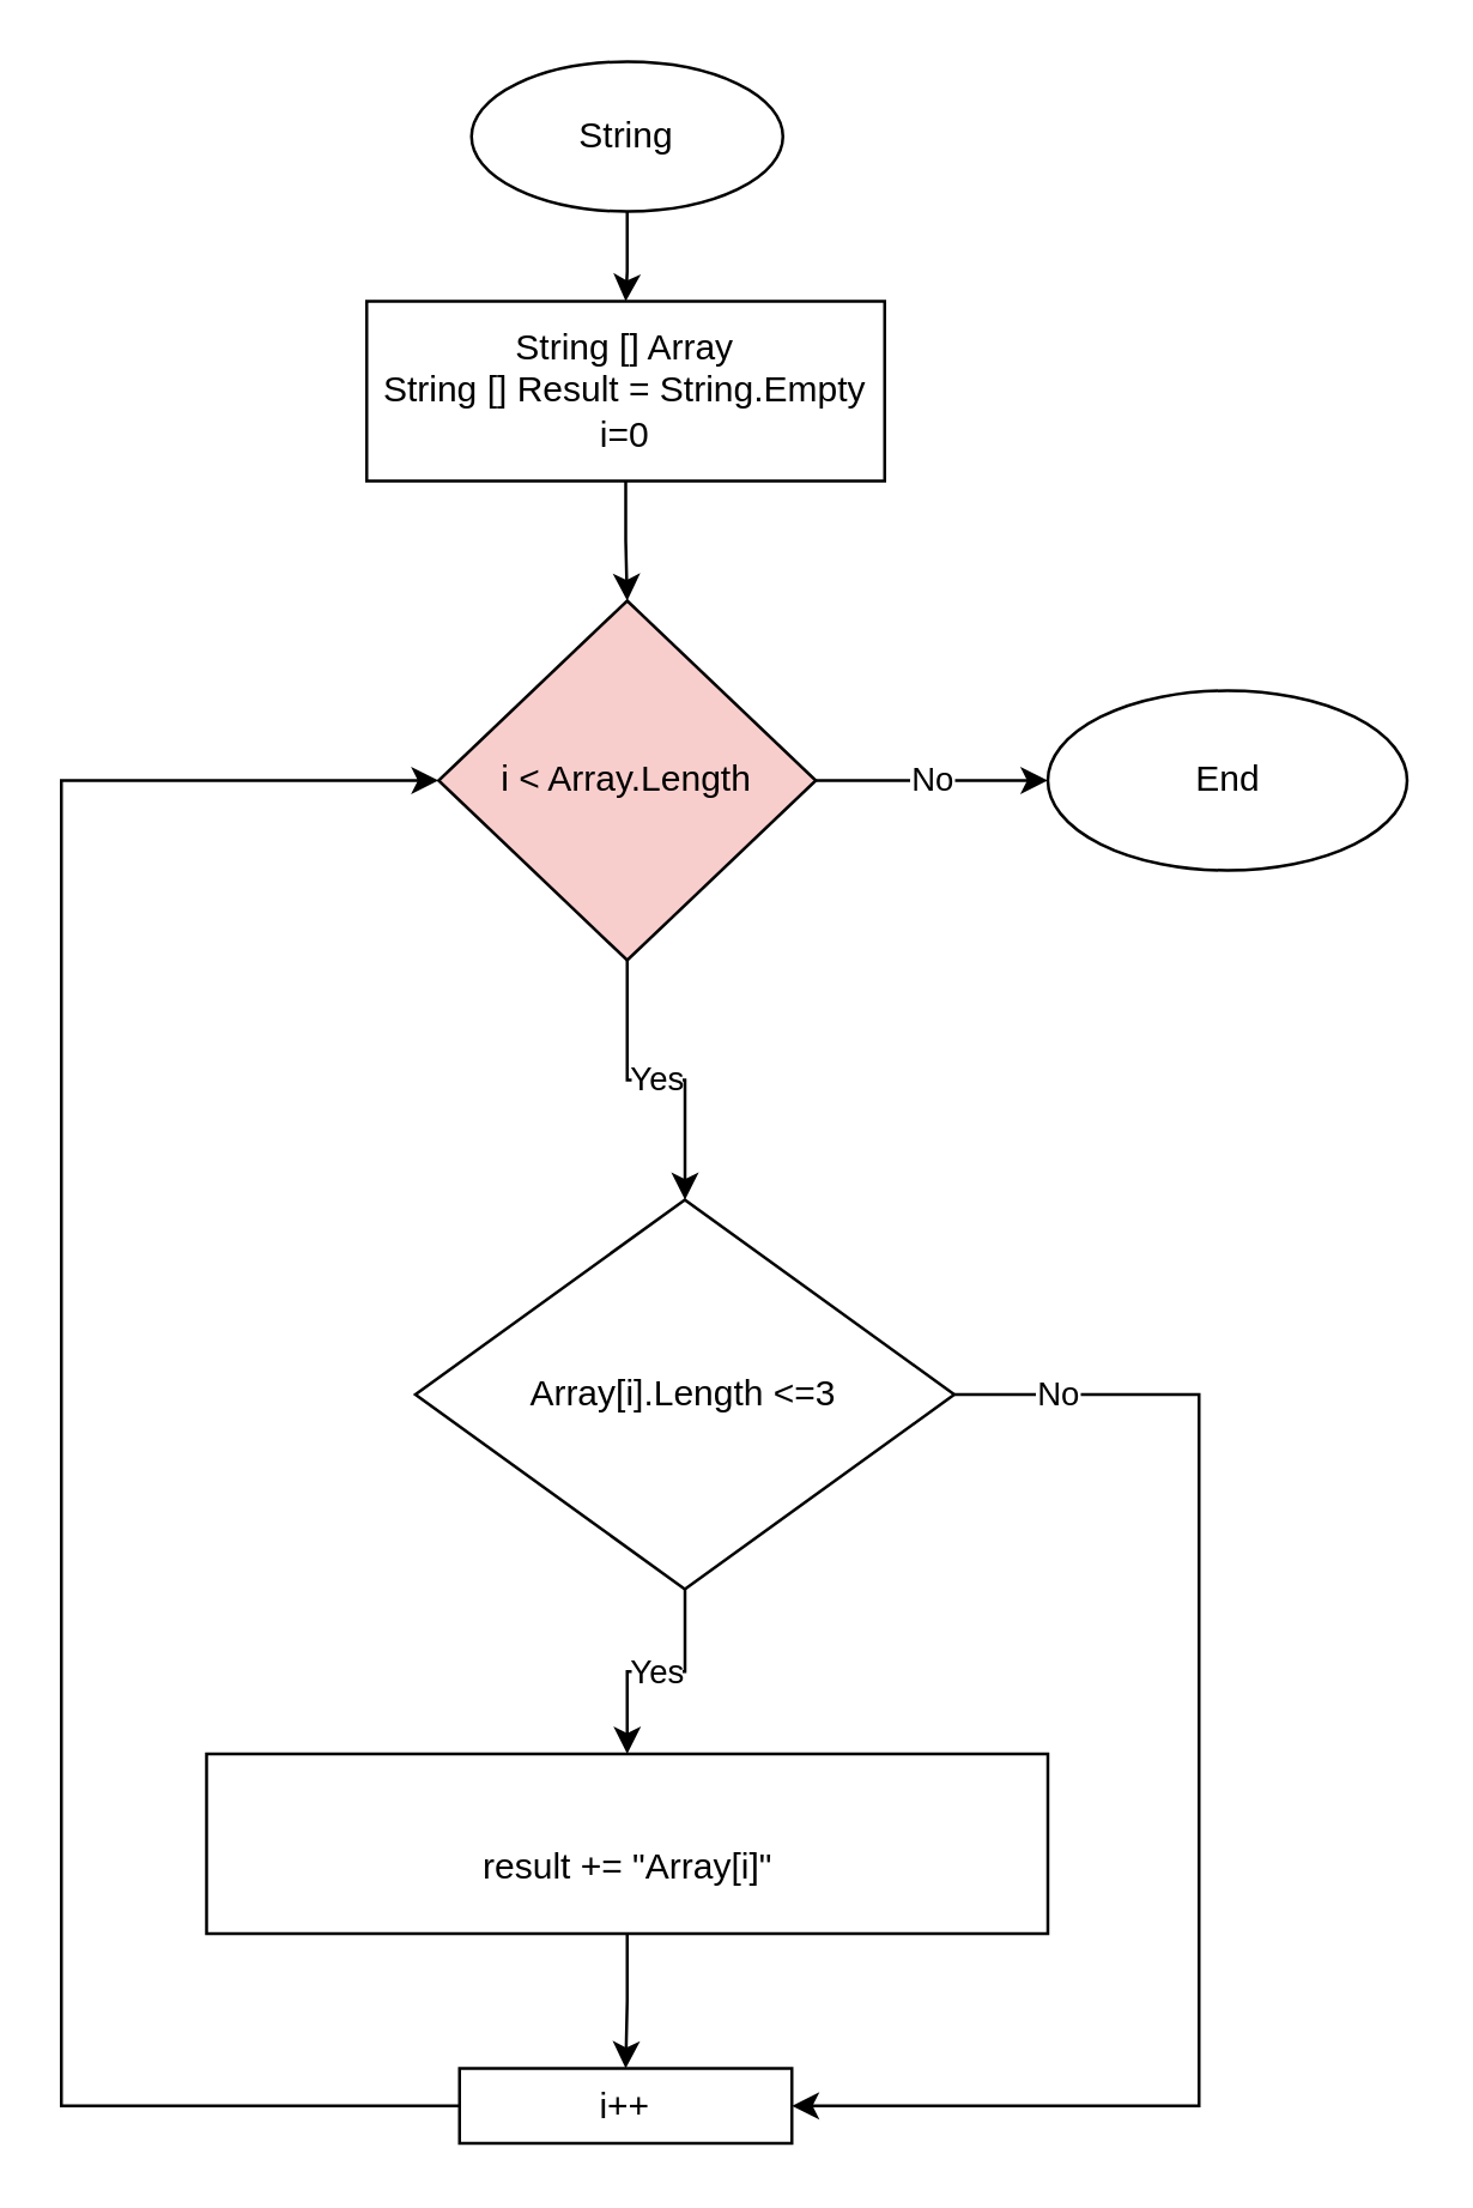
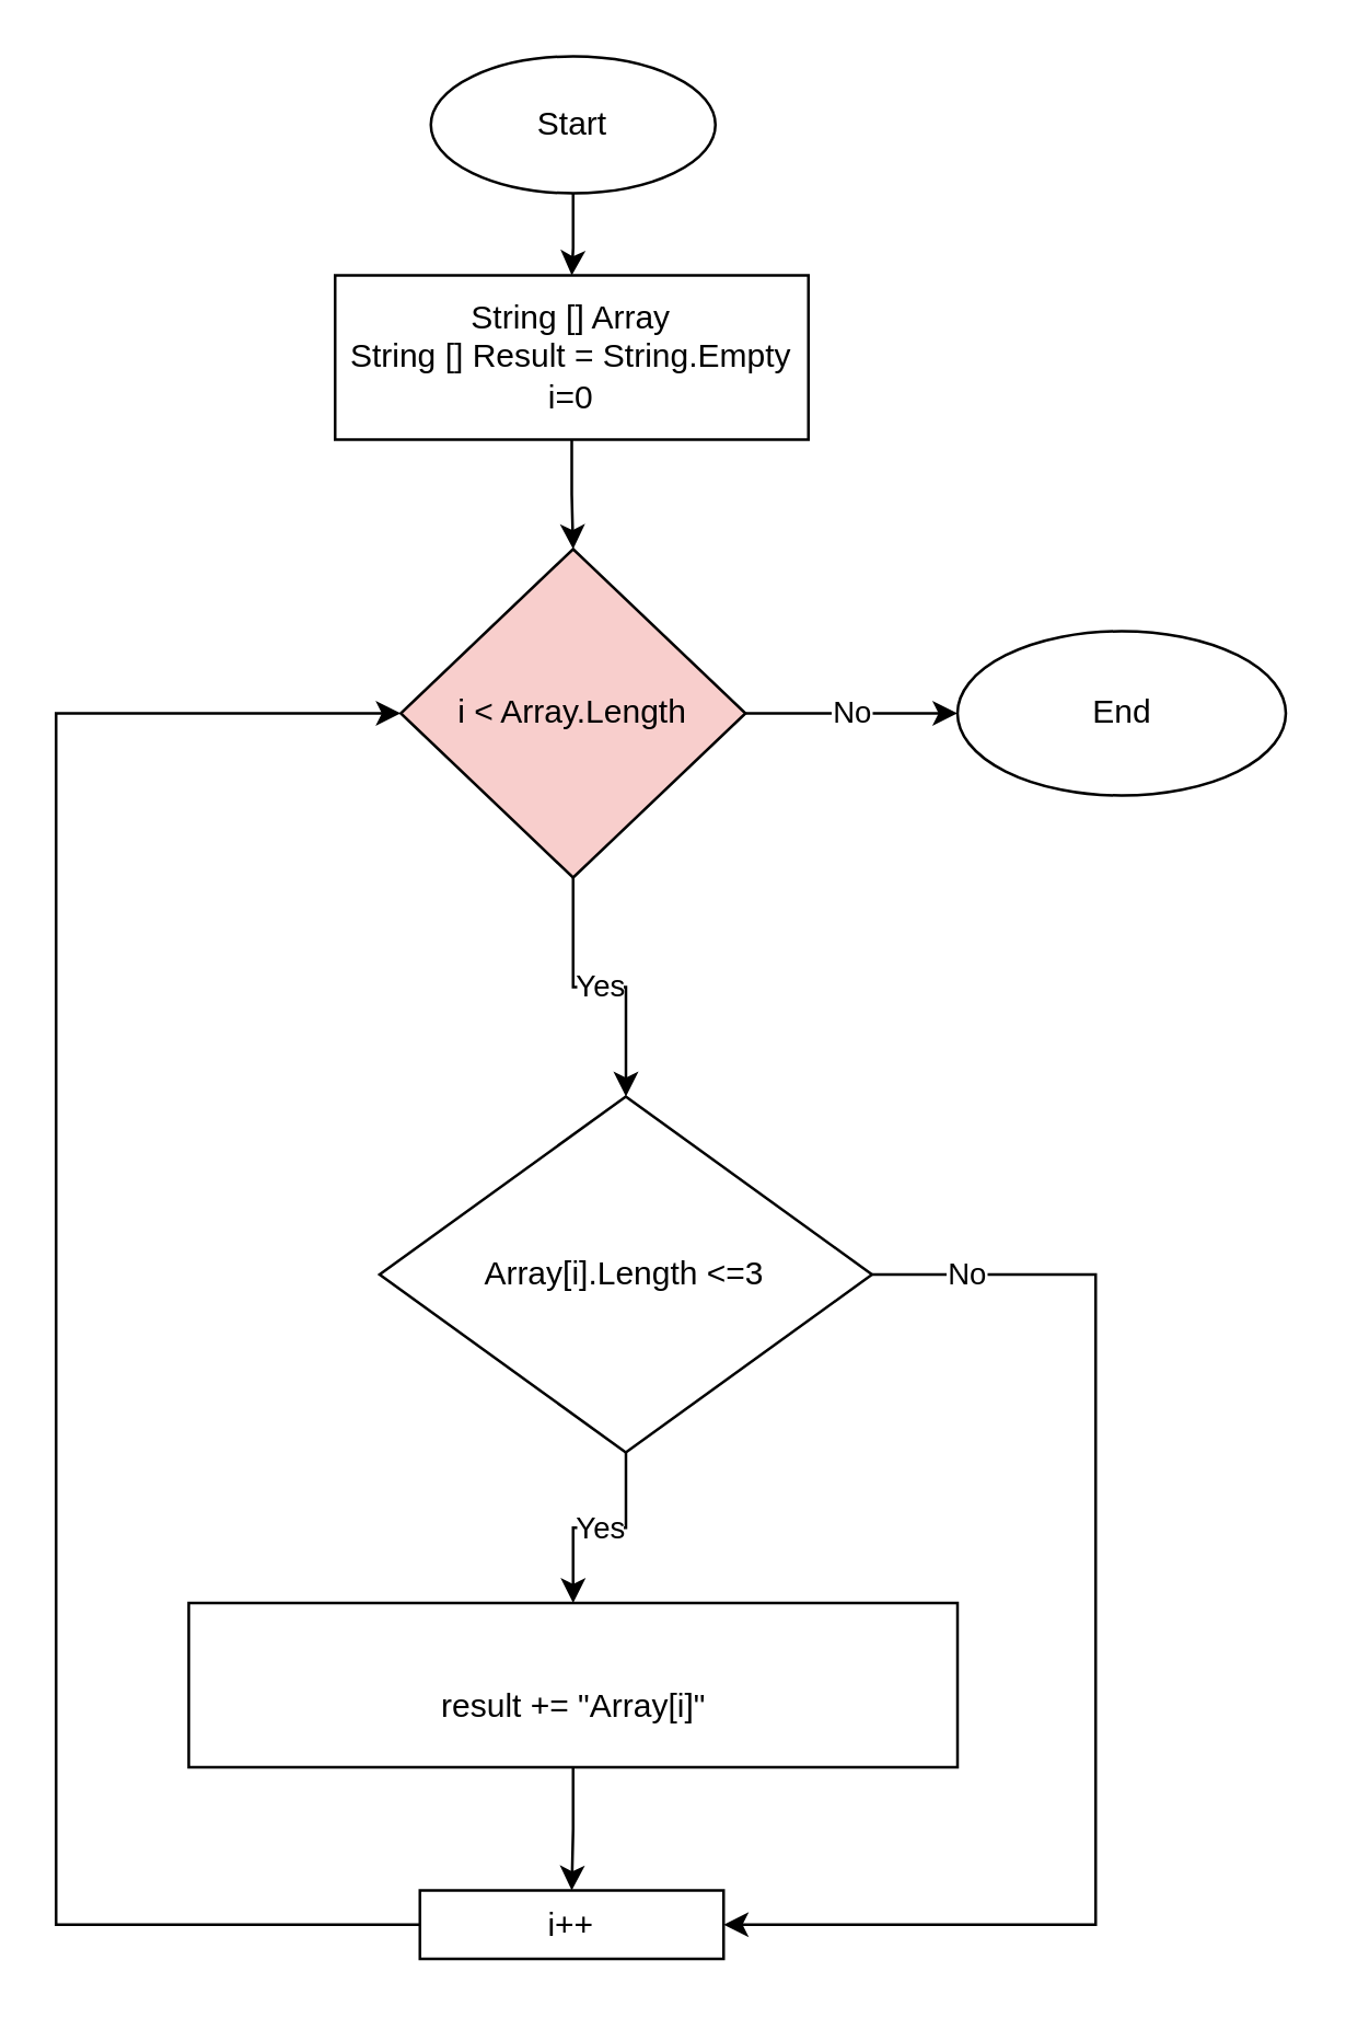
- <mxCell id="5" value="String" style="ellipse;whiteSpace=wrap;html=1;" vertex="1" parent="1"><mxGeometry x="157" y="20" width="104" height="50" as="geometry" /></mxCell>
+ <mxCell id="5" value="Start" style="ellipse;whiteSpace=wrap;html=1;" vertex="1" parent="1"><mxGeometry x="157" y="20" width="104" height="50" as="geometry" /></mxCell>
